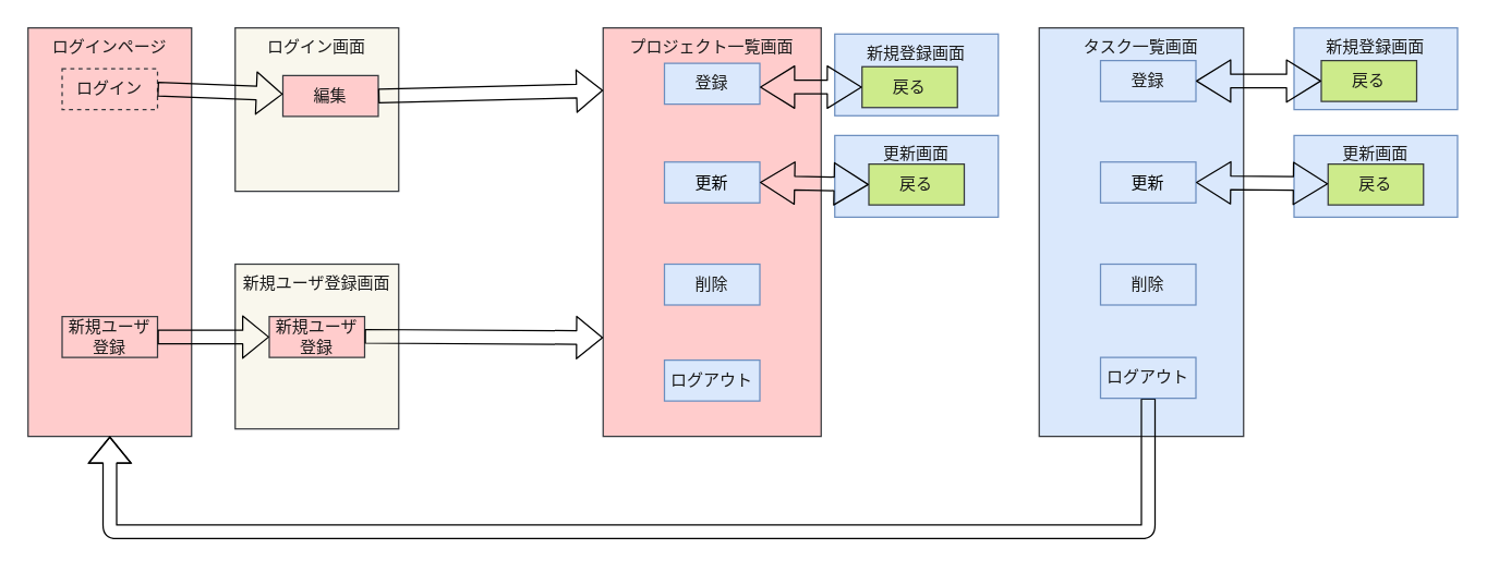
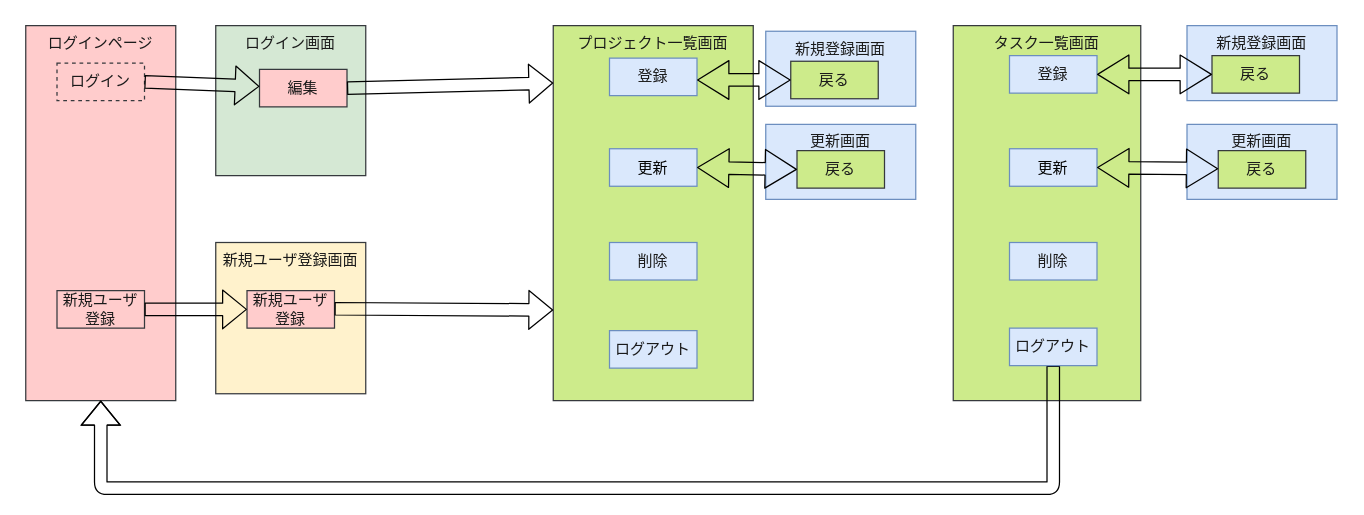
- <mxCell id="17" value="&lt;font color=&quot;#1a1a1a&quot;&gt;ログイン画面&lt;/font&gt;" style="whiteSpace=wrap;html=1;labelBackgroundColor=none;fontSize=12;fillColor=#f9f7ed;strokeColor=#36393d;verticalAlign=top;" parent="1" vertex="1"><mxGeometry x="172" y="20" width="120" height="120" as="geometry" /></mxCell>
+ <mxCell id="17" value="&lt;font color=&quot;#1a1a1a&quot;&gt;ログイン画面&lt;/font&gt;" style="whiteSpace=wrap;html=1;labelBackgroundColor=none;fontSize=12;fillColor=#d5e8d4;strokeColor=#36393d;verticalAlign=top;" parent="1" vertex="1"><mxGeometry x="172" y="20" width="120" height="120" as="geometry" /></mxCell>
- <mxCell id="23" value="&lt;font color=&quot;#1a1a1a&quot;&gt;プロジェクト一覧画面&lt;br&gt;&lt;/font&gt;" style="whiteSpace=wrap;html=1;fillColor=#ffcccc;strokeColor=#36393d;verticalAlign=top;" vertex="1" parent="1"><mxGeometry x="442" y="20" width="160" height="300" as="geometry" /></mxCell>
+ <mxCell id="23" value="&lt;font color=&quot;#1a1a1a&quot;&gt;プロジェクト一覧画面&lt;br&gt;&lt;/font&gt;" style="whiteSpace=wrap;html=1;fillColor=#cdeb8b;strokeColor=#36393d;verticalAlign=top;" vertex="1" parent="1"><mxGeometry x="442" y="20" width="160" height="300" as="geometry" /></mxCell>
- <mxCell id="4" value="&lt;font color=&quot;#1a1a1a&quot;&gt;タスク一覧画面&lt;br&gt;&lt;/font&gt;" style="whiteSpace=wrap;html=1;fillColor=#dae8fc;strokeColor=#36393d;verticalAlign=top;" parent="1" vertex="1"><mxGeometry x="762" y="20" width="150" height="300" as="geometry" /></mxCell>
+ <mxCell id="4" value="&lt;font color=&quot;#1a1a1a&quot;&gt;タスク一覧画面&lt;br&gt;&lt;/font&gt;" style="whiteSpace=wrap;html=1;fillColor=#cdeb8b;strokeColor=#36393d;verticalAlign=top;" parent="1" vertex="1"><mxGeometry x="762" y="20" width="150" height="300" as="geometry" /></mxCell>
- <mxCell id="16" value="&lt;font color=&quot;#1a1a1a&quot;&gt;新規ユーザ登録画面&lt;/font&gt;" style="whiteSpace=wrap;html=1;labelBackgroundColor=none;fontSize=12;fillColor=#f9f7ed;strokeColor=#36393d;verticalAlign=top;" parent="1" vertex="1"><mxGeometry x="172" y="193.5" width="120" height="121" as="geometry" /></mxCell>
+ <mxCell id="16" value="&lt;font color=&quot;#1a1a1a&quot;&gt;新規ユーザ登録画面&lt;/font&gt;" style="whiteSpace=wrap;html=1;labelBackgroundColor=none;fontSize=12;fillColor=#fff2cc;strokeColor=#36393d;verticalAlign=top;" parent="1" vertex="1"><mxGeometry x="172" y="193.5" width="120" height="121" as="geometry" /></mxCell>
